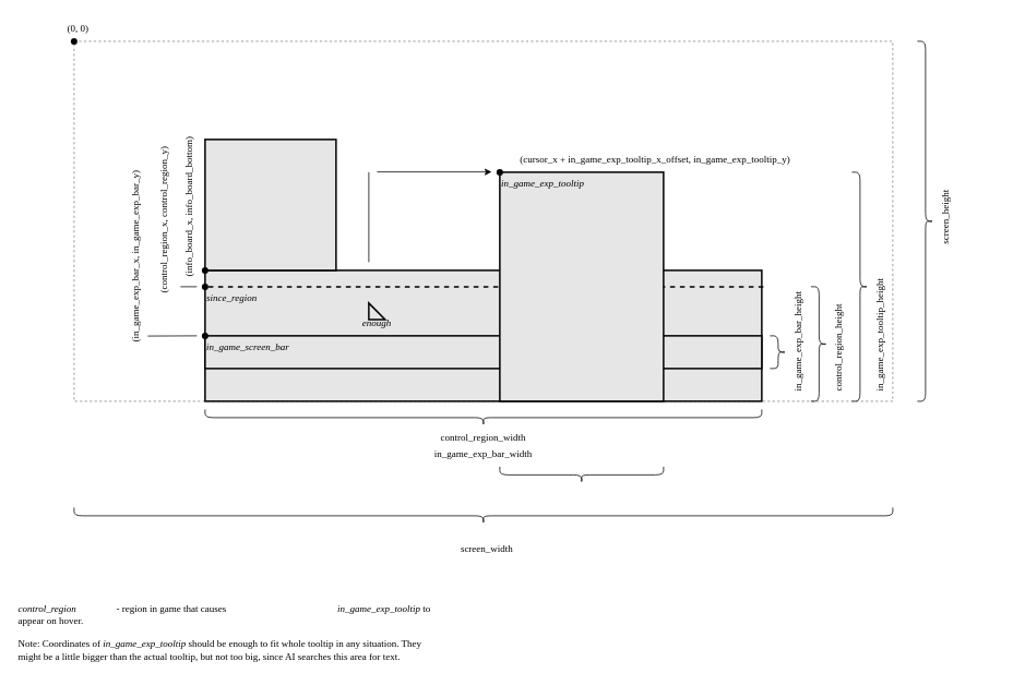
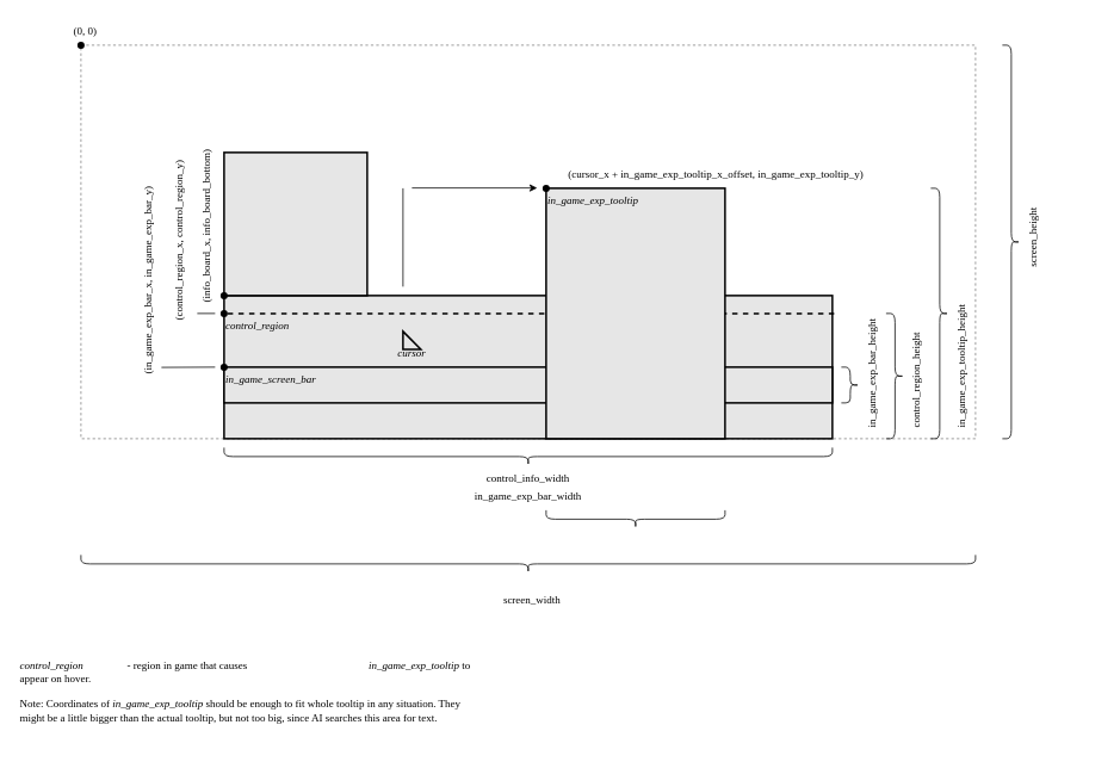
- <mxCell id="42" value="since_region" style="text;html=1;strokeColor=none;fillColor=none;align=left;verticalAlign=top;whiteSpace=wrap;rounded=0;fontFamily=Inconsolata;fontStyle=2" vertex="1" parent="1"><mxGeometry x="250" y="350" width="146" height="30" as="geometry" /></mxCell>
+ <mxCell id="42" value="control_region" style="text;html=1;strokeColor=none;fillColor=none;align=left;verticalAlign=top;whiteSpace=wrap;rounded=0;fontFamily=Inconsolata;fontStyle=2" vertex="1" parent="1"><mxGeometry x="250" y="350" width="146" height="30" as="geometry" /></mxCell>
- <mxCell id="16" value="&lt;i&gt;enough&lt;/i&gt;" style="text;html=1;strokeColor=none;fillColor=none;align=center;verticalAlign=middle;whiteSpace=wrap;rounded=0;fontFamily=Inconsolata;movable=1;resizable=1;rotatable=1;deletable=1;editable=1;locked=0;connectable=1;container=0;" parent="1" vertex="1"><mxGeometry x="430" y="380" width="60" height="30" as="geometry" /></mxCell>
+ <mxCell id="16" value="&lt;i&gt;cursor&lt;/i&gt;" style="text;html=1;strokeColor=none;fillColor=none;align=center;verticalAlign=middle;whiteSpace=wrap;rounded=0;fontFamily=Inconsolata;movable=1;resizable=1;rotatable=1;deletable=1;editable=1;locked=0;connectable=1;container=0;" parent="1" vertex="1"><mxGeometry x="430" y="380" width="60" height="30" as="geometry" /></mxCell>
- <mxCell id="7" value="control_region_width" style="text;html=1;strokeColor=none;fillColor=none;align=center;verticalAlign=middle;whiteSpace=wrap;rounded=0;fontFamily=Inconsolata;" parent="1" vertex="1"><mxGeometry x="515" y="520" width="150" height="30" as="geometry" /></mxCell>
+ <mxCell id="7" value="control_info_width" style="text;html=1;strokeColor=none;fillColor=none;align=center;verticalAlign=middle;whiteSpace=wrap;rounded=0;fontFamily=Inconsolata;" parent="1" vertex="1"><mxGeometry x="515" y="520" width="150" height="30" as="geometry" /></mxCell>
